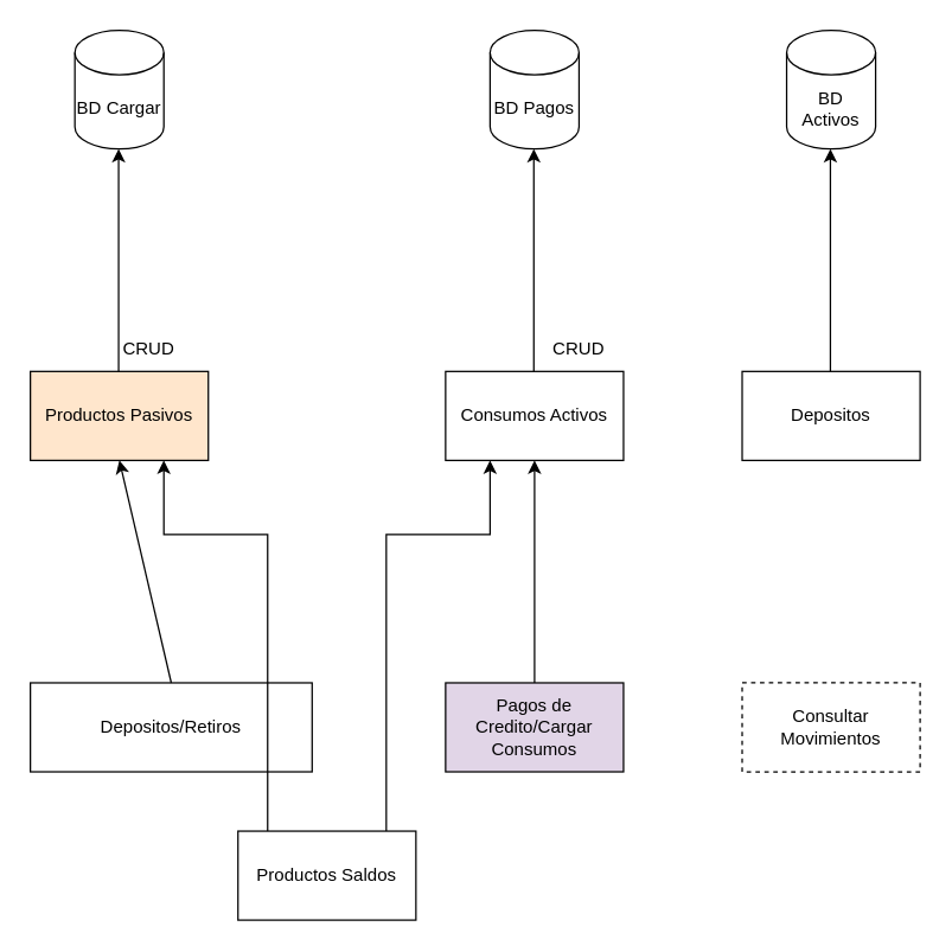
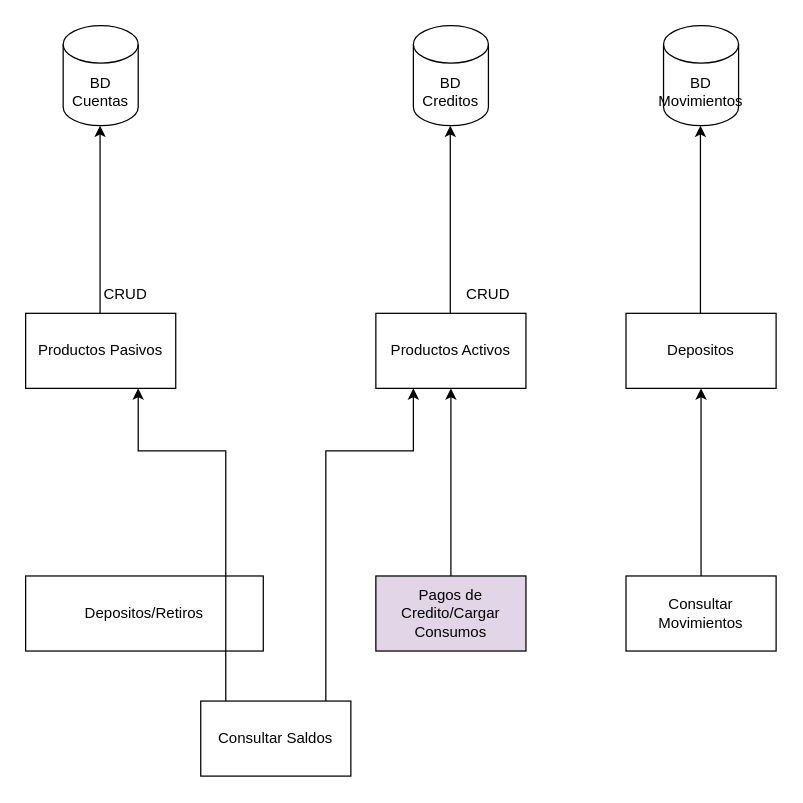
- <mxCell id="2" value="BD Cargar" style="shape=cylinder3;whiteSpace=wrap;html=1;boundedLbl=1;backgroundOutline=1;size=15;" vertex="1" parent="1"><mxGeometry x="50" y="20" width="60" height="80" as="geometry" /></mxCell>
+ <mxCell id="2" value="BD Cuentas" style="shape=cylinder3;whiteSpace=wrap;html=1;boundedLbl=1;backgroundOutline=1;size=15;" vertex="1" parent="1"><mxGeometry x="50" y="20" width="60" height="80" as="geometry" /></mxCell>
- <mxCell id="3" value="BD Pagos" style="shape=cylinder3;whiteSpace=wrap;html=1;boundedLbl=1;backgroundOutline=1;size=15;" vertex="1" parent="1"><mxGeometry x="330" y="20" width="60" height="80" as="geometry" /></mxCell>
+ <mxCell id="3" value="BD Creditos" style="shape=cylinder3;whiteSpace=wrap;html=1;boundedLbl=1;backgroundOutline=1;size=15;" vertex="1" parent="1"><mxGeometry x="330" y="20" width="60" height="80" as="geometry" /></mxCell>
- <mxCell id="17" value="BD Activos" style="shape=cylinder3;whiteSpace=wrap;html=1;boundedLbl=1;backgroundOutline=1;size=15;" vertex="1" parent="1"><mxGeometry x="530" y="20" width="60" height="80" as="geometry" /></mxCell>
+ <mxCell id="17" value="BD Movimientos" style="shape=cylinder3;whiteSpace=wrap;html=1;boundedLbl=1;backgroundOutline=1;size=15;" vertex="1" parent="1"><mxGeometry x="530" y="20" width="60" height="80" as="geometry" /></mxCell>
- <mxCell id="11" value="Productos Pasivos" style="rounded=0;whiteSpace=wrap;html=1;fillColor=#ffe6cc;" vertex="1" parent="1"><mxGeometry x="20" y="250" width="120" height="60" as="geometry" /></mxCell>
+ <mxCell id="11" value="Productos Pasivos" style="rounded=0;whiteSpace=wrap;html=1;" vertex="1" parent="1"><mxGeometry x="20" y="250" width="120" height="60" as="geometry" /></mxCell>
- <mxCell id="12" value="Consumos Activos" style="rounded=0;whiteSpace=wrap;html=1;" vertex="1" parent="1"><mxGeometry x="300" y="250" width="120" height="60" as="geometry" /></mxCell>
+ <mxCell id="12" value="Productos Activos" style="rounded=0;whiteSpace=wrap;html=1;" vertex="1" parent="1"><mxGeometry x="300" y="250" width="120" height="60" as="geometry" /></mxCell>
- <mxCell id="9" value="" style="endArrow=classic;html=1;rounded=0;exitX=0.5;exitY=0;exitDx=0;exitDy=0;entryX=0.5;entryY=1;entryDx=0;entryDy=0;" edge="1" parent="1" source="4" target="11"><mxGeometry width="50" height="50" relative="1" as="geometry"><mxPoint x="-10" y="450" as="sourcePoint" /><mxPoint x="40" y="400" as="targetPoint" /></mxGeometry></mxCell>
+ <mxCell id="19" value="" style="endArrow=classic;html=1;rounded=0;exitX=0.5;exitY=0;exitDx=0;exitDy=0;entryX=0.5;entryY=1;entryDx=0;entryDy=0;" edge="1" parent="1" source="18" target="20"><mxGeometry width="50" height="50" relative="1" as="geometry"><mxPoint x="620" y="240" as="sourcePoint" /><mxPoint x="415" y="400" as="targetPoint" /></mxGeometry></mxCell>
- <mxCell id="18" value="Consultar Movimientos" style="rounded=0;whiteSpace=wrap;html=1;dashed=1;" vertex="1" parent="1"><mxGeometry x="500" y="460" width="120" height="60" as="geometry" /></mxCell>
+ <mxCell id="18" value="Consultar Movimientos" style="rounded=0;whiteSpace=wrap;html=1;" vertex="1" parent="1"><mxGeometry x="500" y="460" width="120" height="60" as="geometry" /></mxCell>
- <mxCell id="8" value="Productos Saldos" style="rounded=0;whiteSpace=wrap;html=1;" vertex="1" parent="1"><mxGeometry x="160" y="560" width="120" height="60" as="geometry" /></mxCell>
+ <mxCell id="8" value="Consultar Saldos" style="rounded=0;whiteSpace=wrap;html=1;" vertex="1" parent="1"><mxGeometry x="160" y="560" width="120" height="60" as="geometry" /></mxCell>
